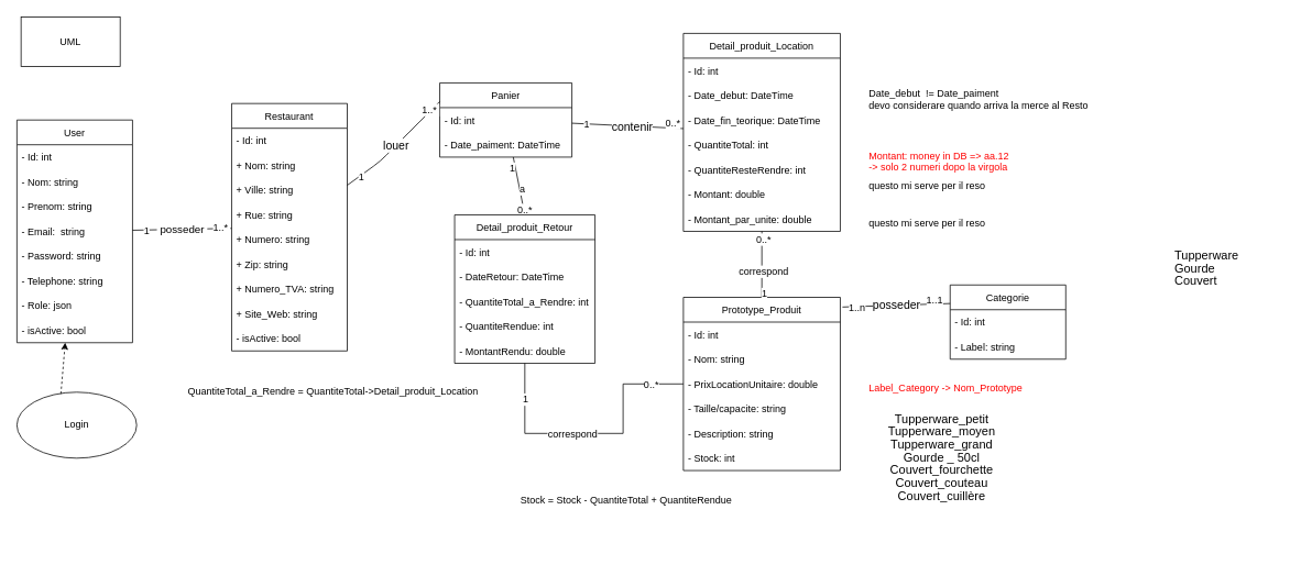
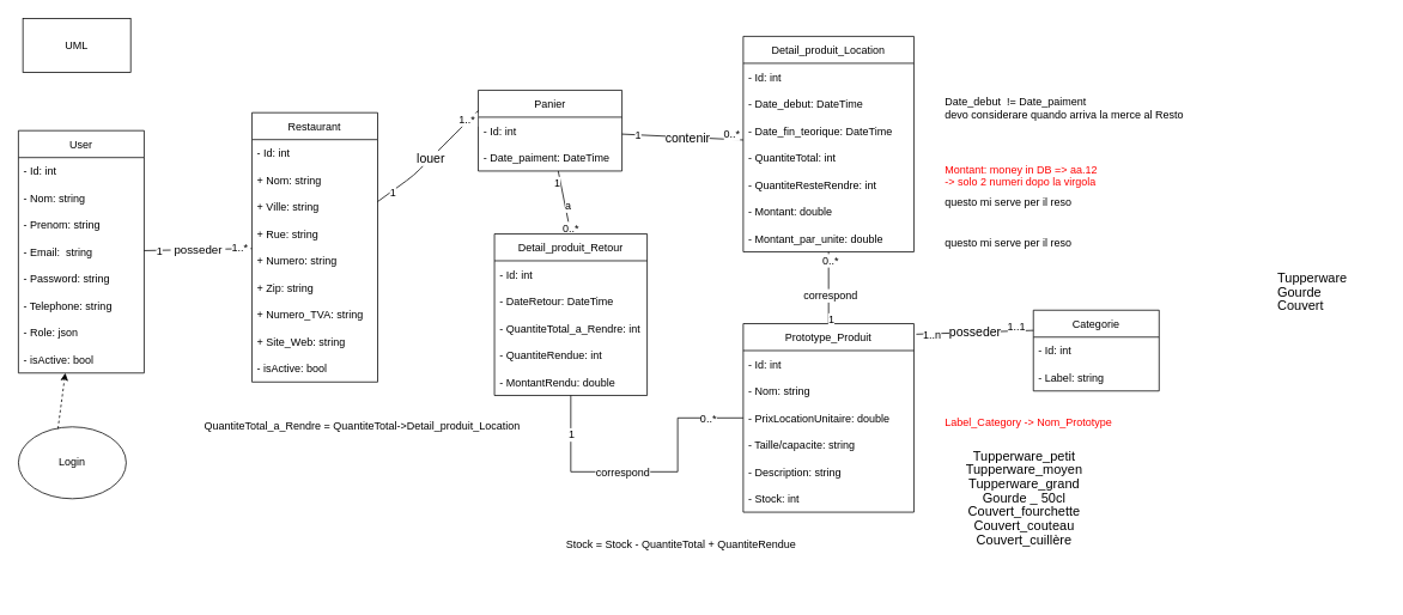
- <mxCell id="83" value="Login" style="ellipse;whiteSpace=wrap;html=1;" parent="1" vertex="1"><mxGeometry x="20" y="475" width="145" height="80" as="geometry" /></mxCell>
+ <mxCell id="83" value="Login" style="ellipse;whiteSpace=wrap;html=1;" parent="1" vertex="1"><mxGeometry x="20" y="475" width="120" height="80" as="geometry" /></mxCell>
